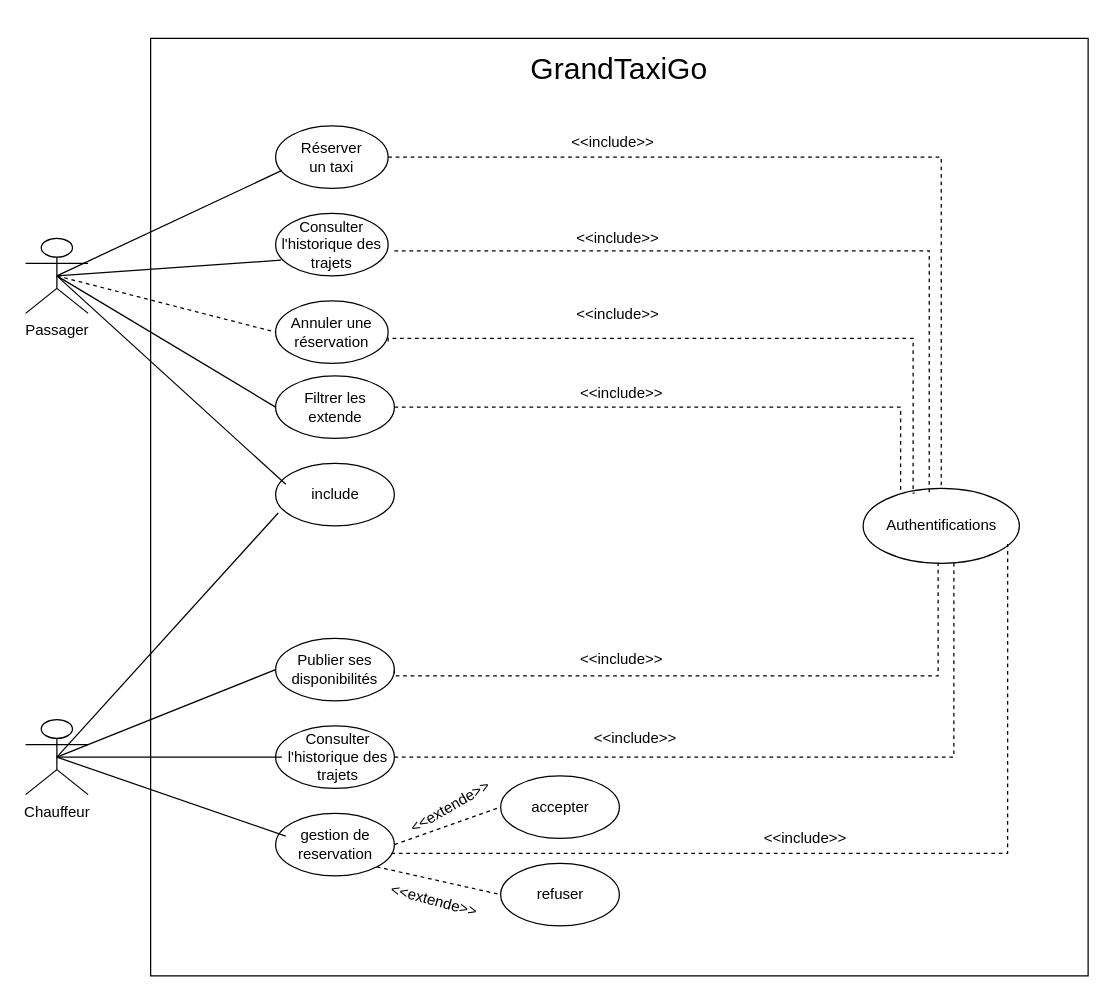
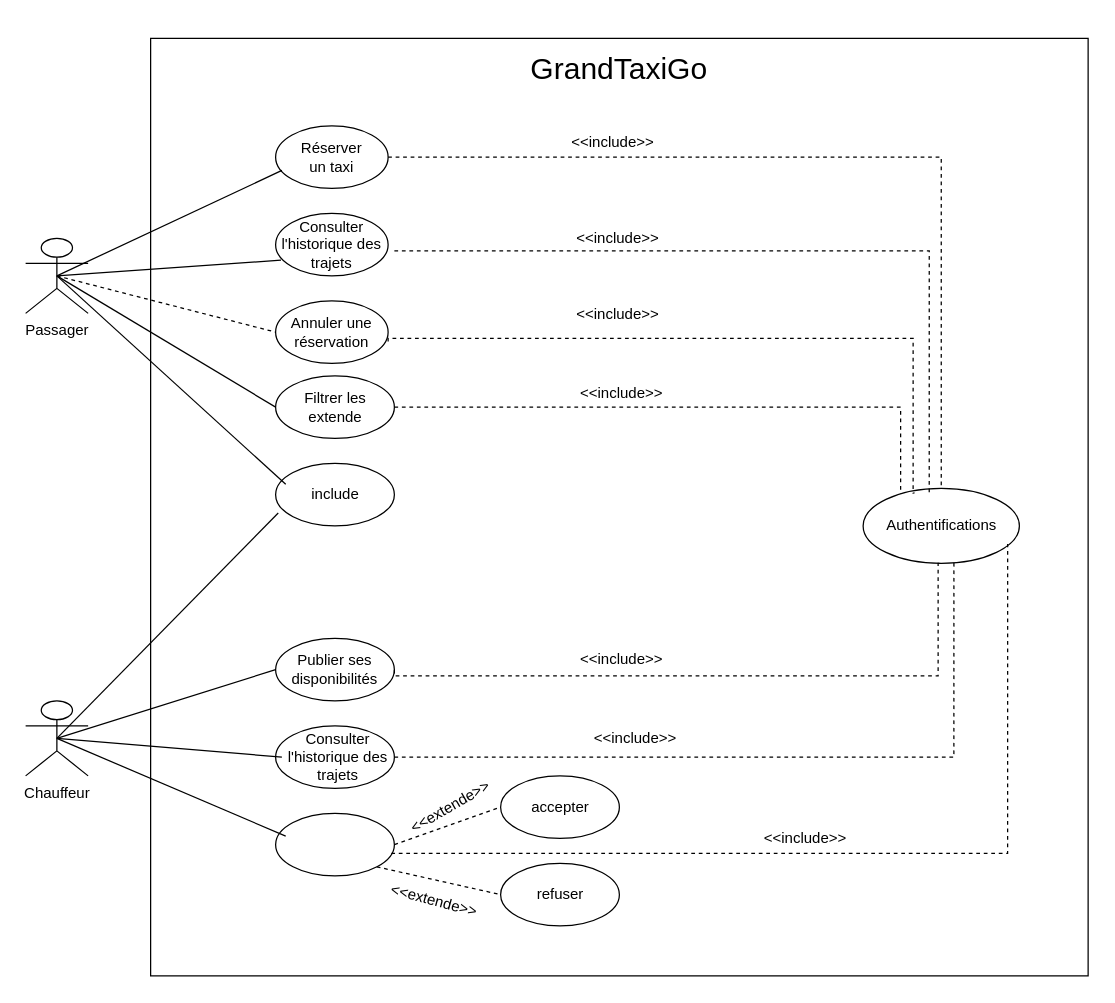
- <mxCell id="13" value="Chauffeur" style="shape=umlActor;verticalLabelPosition=bottom;verticalAlign=top;html=1;outlineConnect=0;" parent="1" vertex="1"><mxGeometry x="20" y="575" width="50" height="60" as="geometry" /></mxCell>
+ <mxCell id="13" value="Chauffeur" style="shape=umlActor;verticalLabelPosition=bottom;verticalAlign=top;html=1;outlineConnect=0;" parent="1" vertex="1"><mxGeometry x="20" y="560" width="50" height="60" as="geometry" /></mxCell>
- <mxCell id="21" value="gestion de reservation" style="text;html=1;align=center;verticalAlign=middle;whiteSpace=wrap;rounded=0;" parent="1" vertex="1"><mxGeometry x="237.5" y="660" width="60" height="30" as="geometry" /></mxCell>
